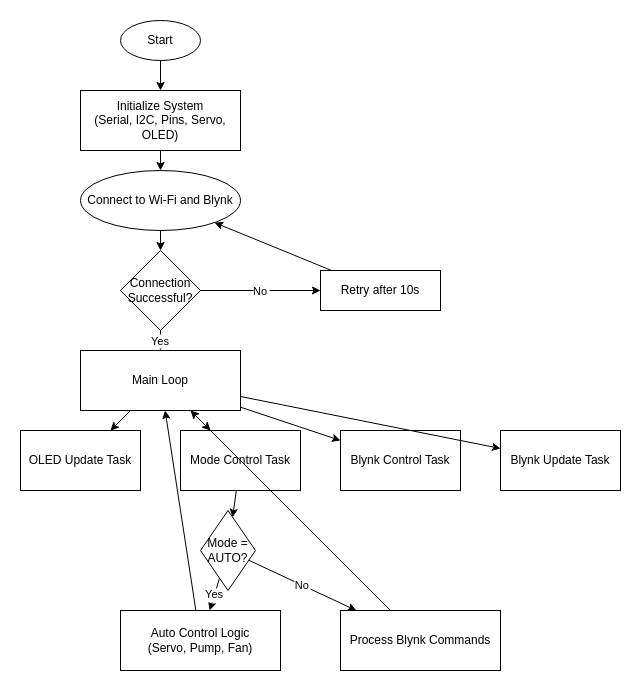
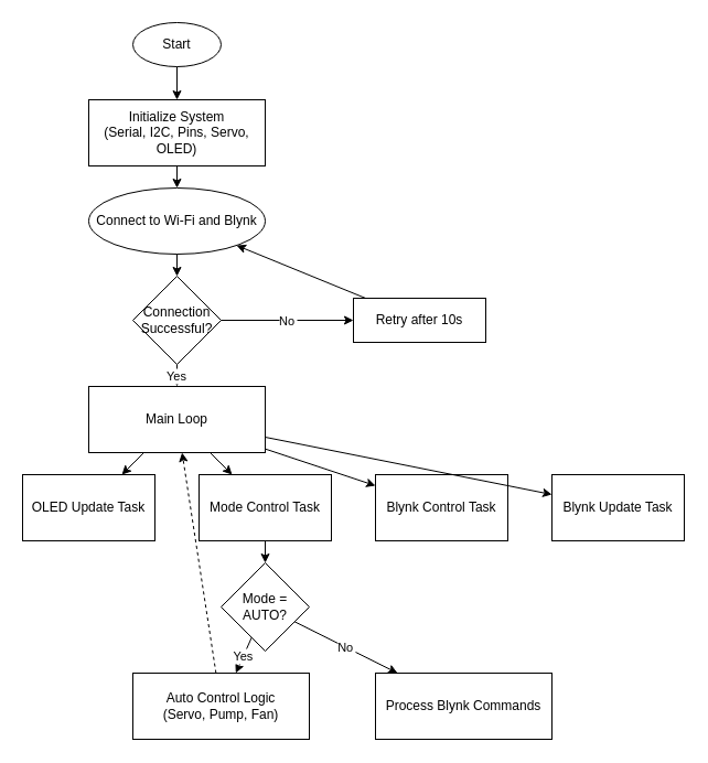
- <mxCell id="28" edge="1" parent="1" source="13" target="7"><mxGeometry relative="1" as="geometry" /></mxCell>
+ <mxCell id="28" edge="1" parent="1" source="13" target="7" style="dashed=1;"><mxGeometry relative="1" as="geometry" /></mxCell>
- <mxCell id="29" edge="1" parent="1" source="14" target="7"><mxGeometry relative="1" as="geometry" /></mxCell>
+ <mxCell id="29" edge="1" parent="1" source="14" target="9" style=";"><mxGeometry relative="1" as="geometry" /></mxCell>
- <mxCell id="12" value="Mode = AUTO?" style="rhombus;whiteSpace=wrap;html=1;" vertex="1" parent="1"><mxGeometry x="200" y="510" width="55" height="80" as="geometry" /></mxCell>
+ <mxCell id="12" value="Mode = AUTO?" style="rhombus;whiteSpace=wrap;html=1;" vertex="1" parent="1"><mxGeometry x="200" y="510" width="80" height="80" as="geometry" /></mxCell>
